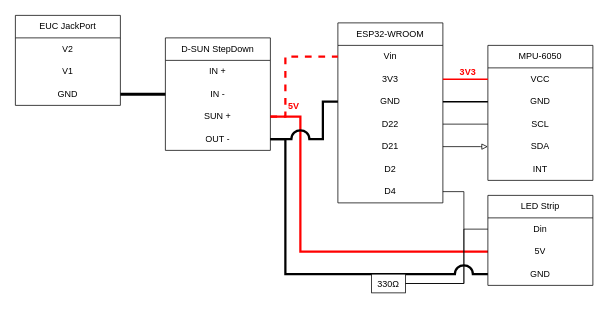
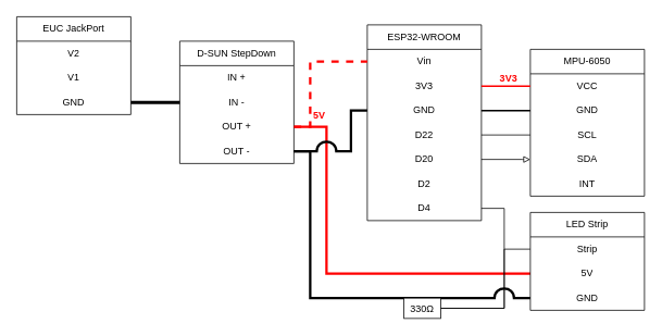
- <mxCell id="25" value="SUN +" style="text;strokeColor=none;fillColor=none;align=center;verticalAlign=middle;spacingLeft=4;spacingRight=4;overflow=hidden;points=[[0,0.5],[1,0.5]];portConstraint=eastwest;rotatable=0;whiteSpace=wrap;html=1;" parent="22" vertex="1"><mxGeometry y="90" width="140" height="30" as="geometry" /></mxCell>
+ <mxCell id="25" value="OUT +" style="text;strokeColor=none;fillColor=none;align=center;verticalAlign=middle;spacingLeft=4;spacingRight=4;overflow=hidden;points=[[0,0.5],[1,0.5]];portConstraint=eastwest;rotatable=0;whiteSpace=wrap;html=1;" parent="22" vertex="1"><mxGeometry y="90" width="140" height="30" as="geometry" /></mxCell>
- <mxCell id="8" value="D21" style="text;strokeColor=none;fillColor=none;align=center;verticalAlign=middle;spacingLeft=4;spacingRight=4;overflow=hidden;points=[[0,0.5],[1,0.5]];portConstraint=eastwest;rotatable=0;whiteSpace=wrap;html=1;" parent="3" vertex="1"><mxGeometry y="150" width="140" height="30" as="geometry" /></mxCell>
+ <mxCell id="8" value="D20" style="text;strokeColor=none;fillColor=none;align=center;verticalAlign=middle;spacingLeft=4;spacingRight=4;overflow=hidden;points=[[0,0.5],[1,0.5]];portConstraint=eastwest;rotatable=0;whiteSpace=wrap;html=1;" parent="3" vertex="1"><mxGeometry y="150" width="140" height="30" as="geometry" /></mxCell>
- <mxCell id="36" value="Din" style="text;strokeColor=none;fillColor=none;align=center;verticalAlign=middle;spacingLeft=4;spacingRight=4;overflow=hidden;points=[[0,0.5],[1,0.5]];portConstraint=eastwest;rotatable=0;whiteSpace=wrap;html=1;" parent="35" vertex="1"><mxGeometry y="30" width="140" height="30" as="geometry" /></mxCell>
+ <mxCell id="36" value="Strip" style="text;strokeColor=none;fillColor=none;align=center;verticalAlign=middle;spacingLeft=4;spacingRight=4;overflow=hidden;points=[[0,0.5],[1,0.5]];portConstraint=eastwest;rotatable=0;whiteSpace=wrap;html=1;" parent="35" vertex="1"><mxGeometry y="30" width="140" height="30" as="geometry" /></mxCell>
